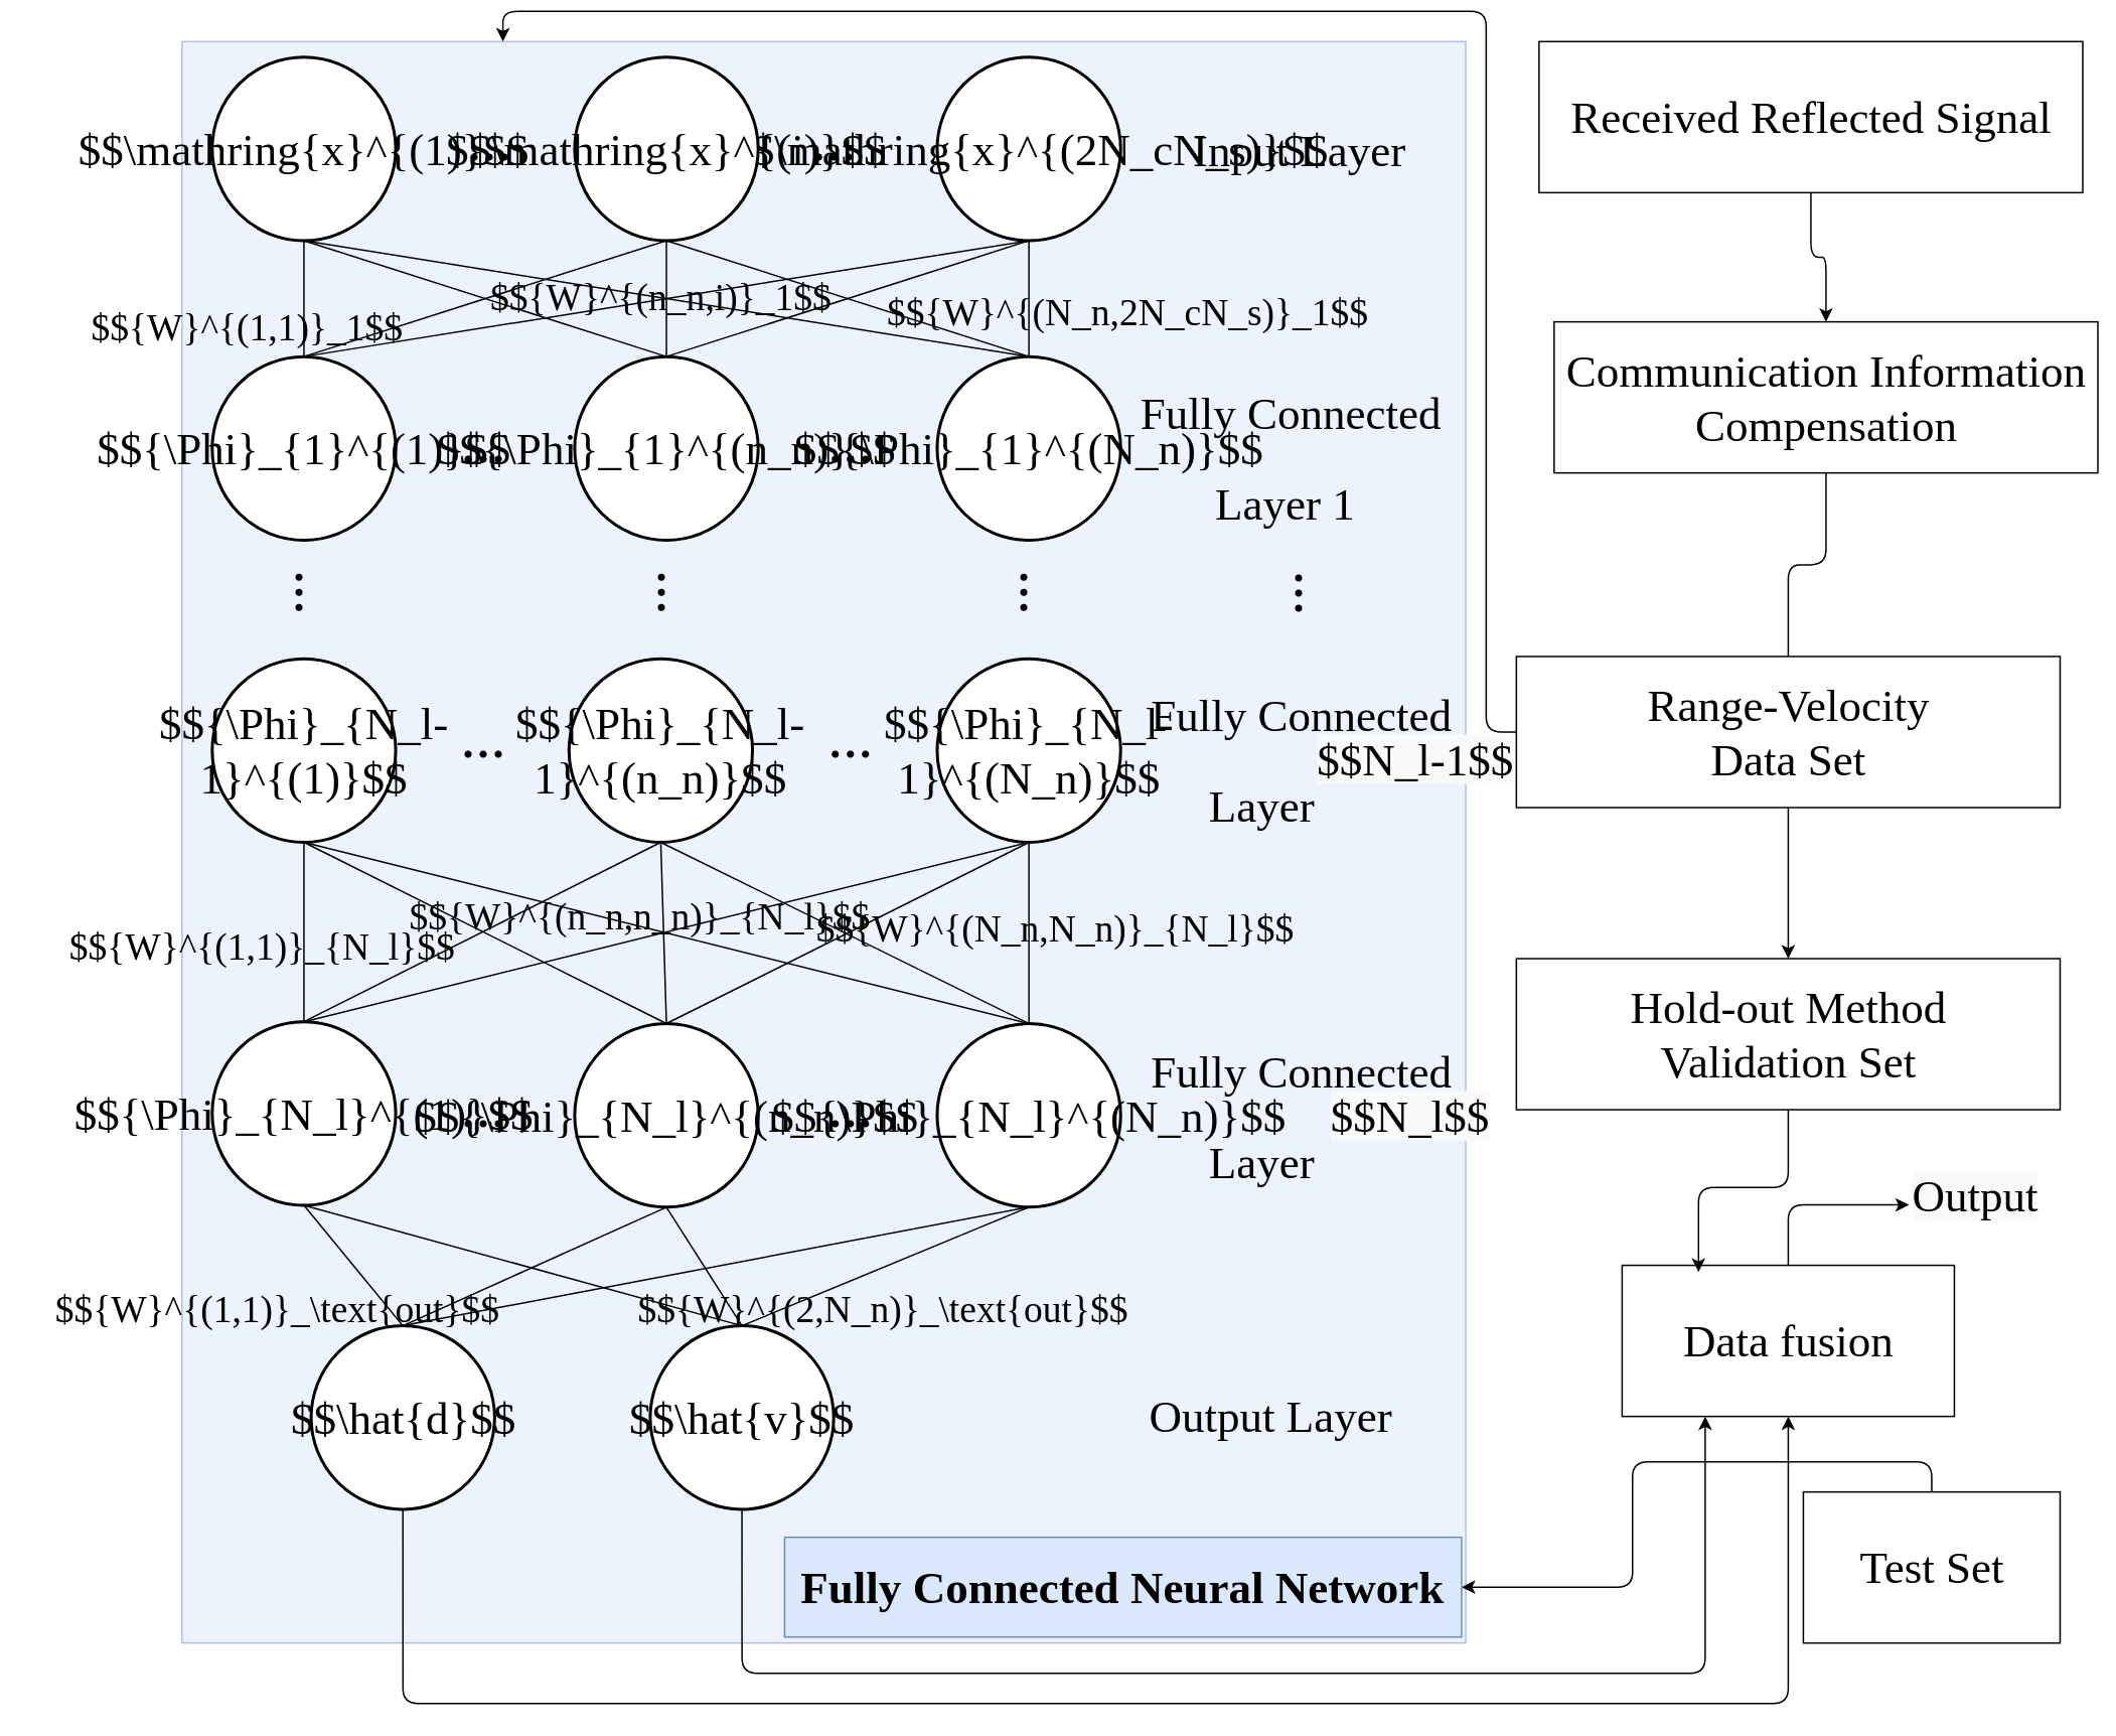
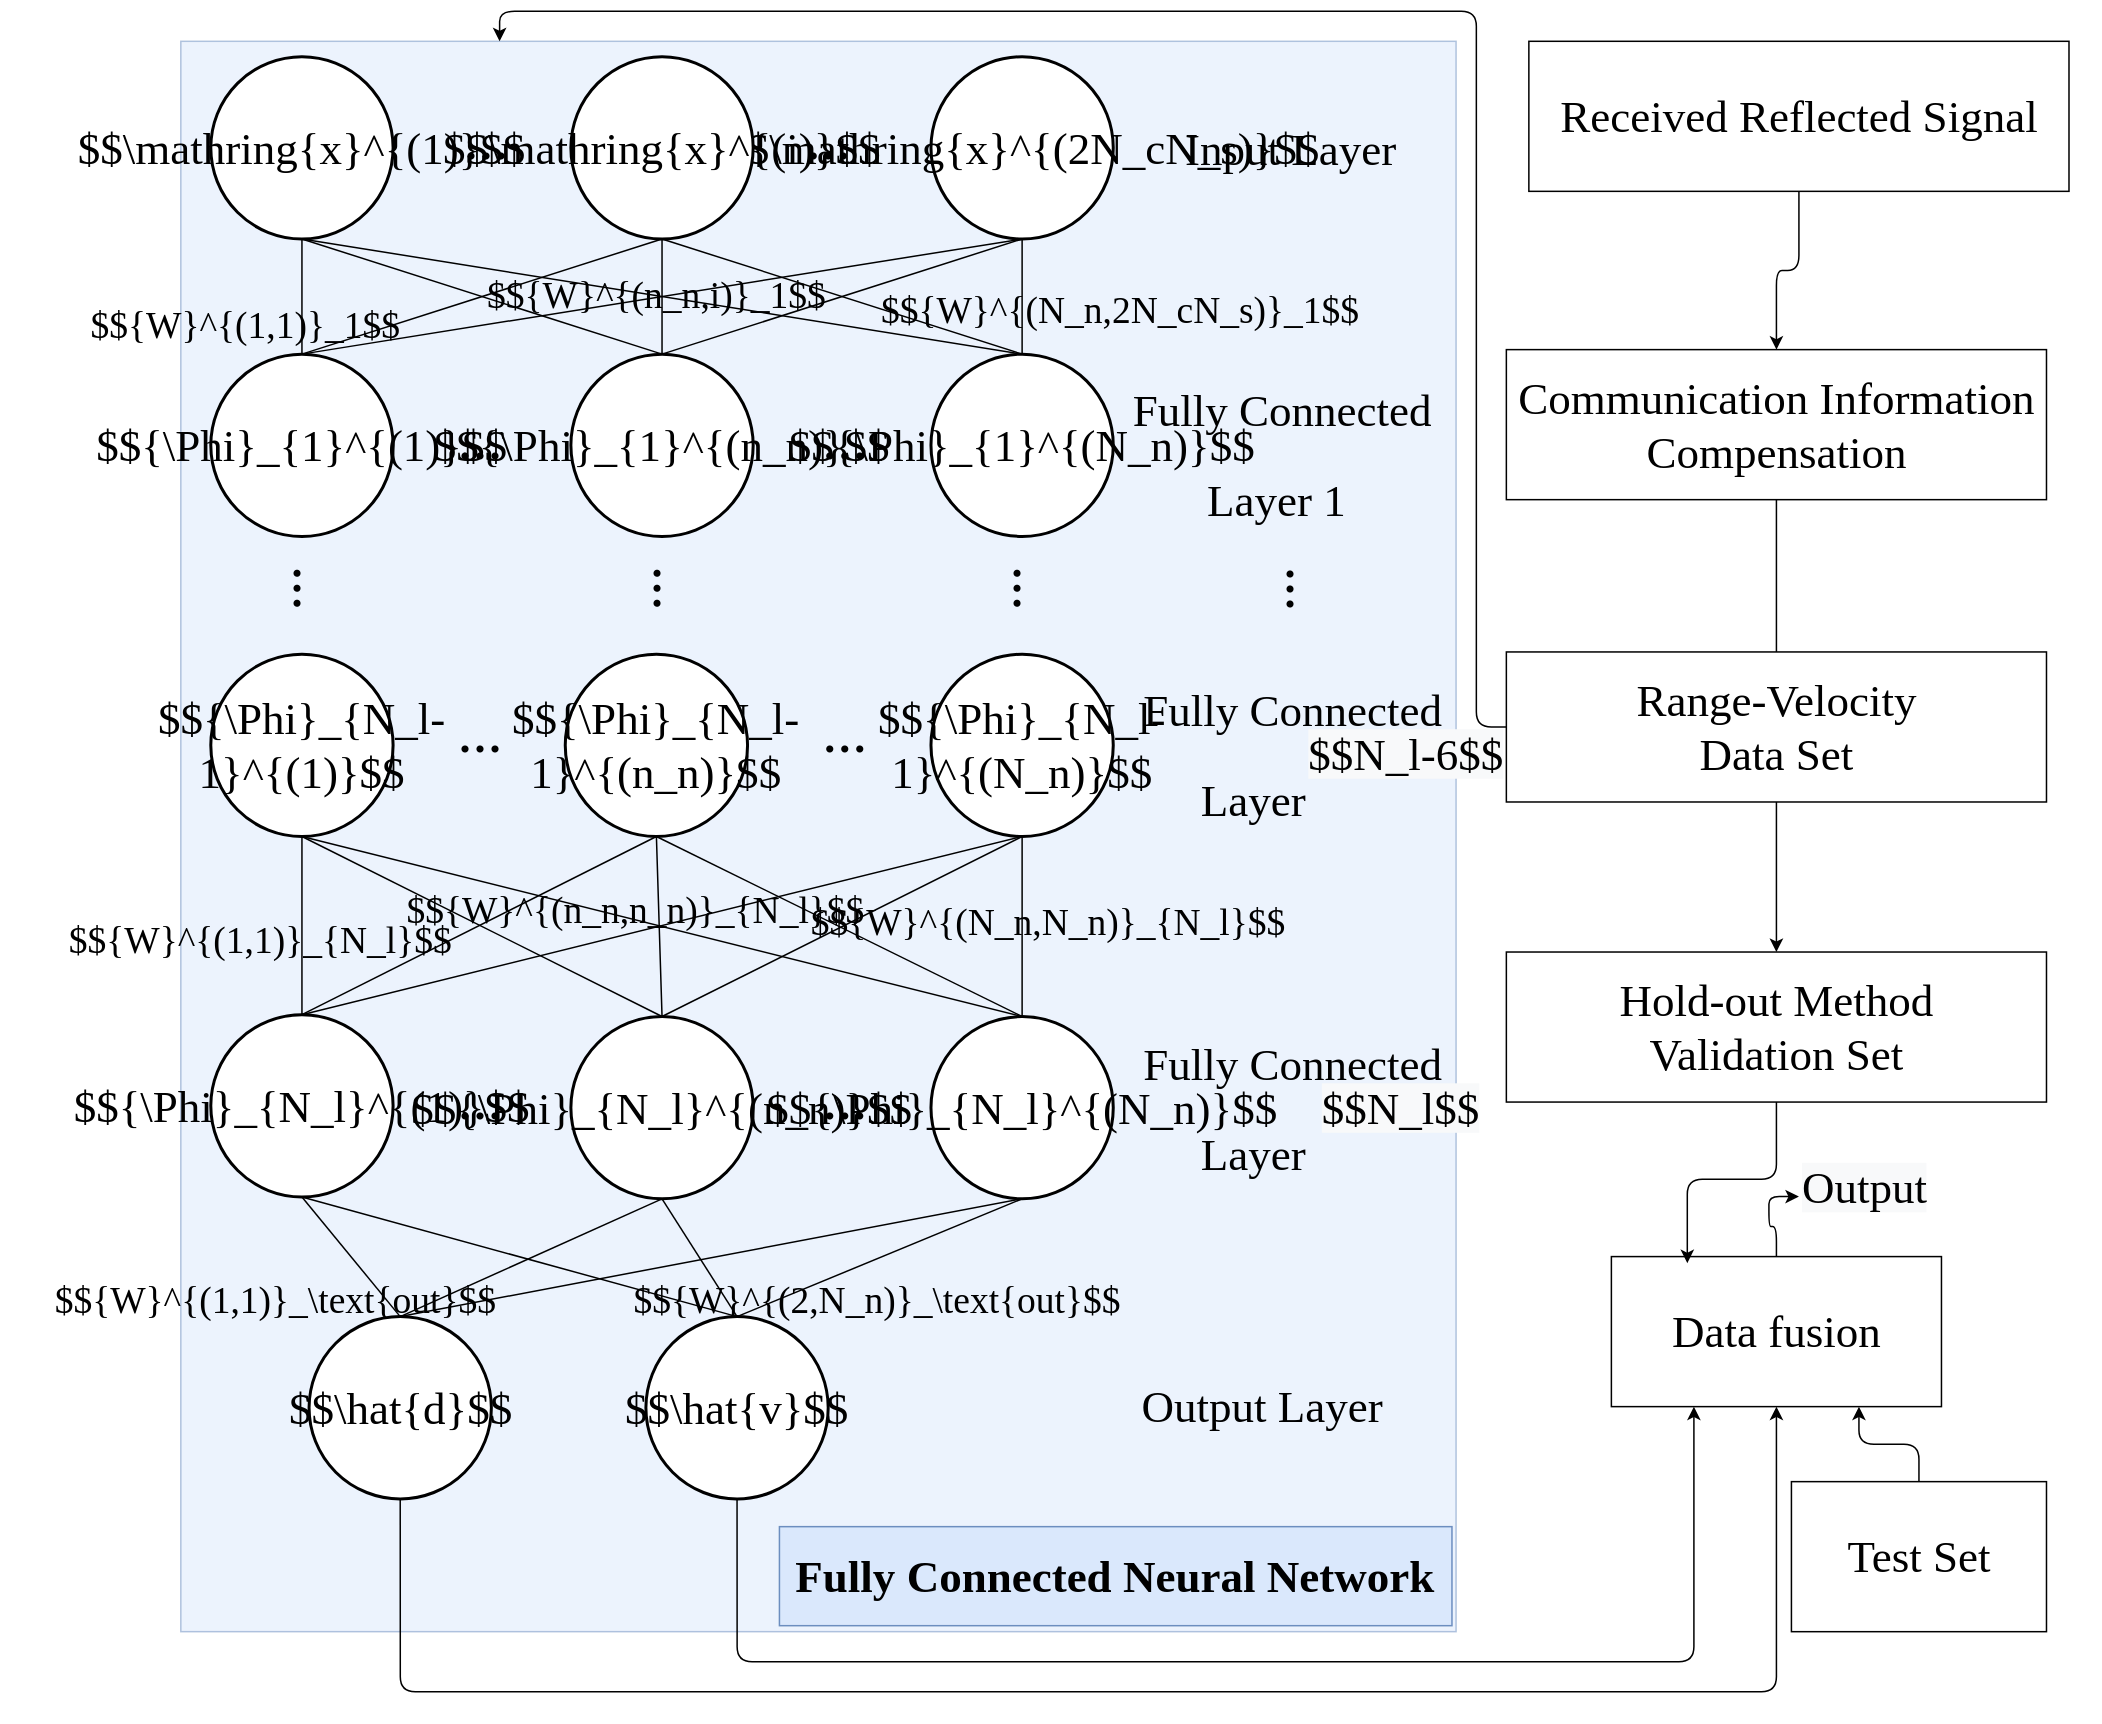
- <mxCell id="6" value="&lt;font style=&quot;font-size: 30px;&quot;&gt;Communication Information Compensation&lt;/font&gt;" style="rounded=0;whiteSpace=wrap;html=1;fontFamily=Times New Roman;fontSize=24;" parent="1" vertex="1"><mxGeometry x="1028.5" y="205.5" width="360" height="100" as="geometry" /></mxCell>
+ <mxCell id="6" value="&lt;font style=&quot;font-size: 30px;&quot;&gt;Communication Information Compensation&lt;/font&gt;" style="rounded=0;whiteSpace=wrap;html=1;fontFamily=Times New Roman;fontSize=24;" parent="1" vertex="1"><mxGeometry x="1003.5" y="225.5" width="360" height="100" as="geometry" /></mxCell>
- <mxCell id="84" value="&lt;span style=&quot;color: rgb(0, 0, 0); font-family: &amp;quot;Times New Roman&amp;quot;; font-size: 30px; font-style: normal; font-variant-ligatures: normal; font-variant-caps: normal; font-weight: 400; letter-spacing: normal; orphans: 2; text-align: center; text-indent: 0px; text-transform: none; widows: 2; word-spacing: 0px; -webkit-text-stroke-width: 0px; background-color: rgb(248, 249, 250); text-decoration-thickness: initial; text-decoration-style: initial; text-decoration-color: initial; float: none; display: inline !important;&quot;&gt;$$N_l-1$$&lt;/span&gt;" style="text;whiteSpace=wrap;html=1;" parent="82" vertex="1"><mxGeometry x="152" y="42.75" width="140" height="60" as="geometry" /></mxCell>
+ <mxCell id="84" value="&lt;span style=&quot;color: rgb(0, 0, 0); font-family: &amp;quot;Times New Roman&amp;quot;; font-size: 30px; font-style: normal; font-variant-ligatures: normal; font-variant-caps: normal; font-weight: 400; letter-spacing: normal; orphans: 2; text-align: center; text-indent: 0px; text-transform: none; widows: 2; word-spacing: 0px; -webkit-text-stroke-width: 0px; background-color: rgb(248, 249, 250); text-decoration-thickness: initial; text-decoration-style: initial; text-decoration-color: initial; float: none; display: inline !important;&quot;&gt;$$N_l-6$$&lt;/span&gt;" style="text;whiteSpace=wrap;html=1;" parent="82" vertex="1"><mxGeometry x="152" y="42.75" width="140" height="60" as="geometry" /></mxCell>
- <mxCell id="49" value="&lt;span style=&quot;color: rgb(0, 0, 0); font-family: &amp;quot;Times New Roman&amp;quot;; font-style: normal; font-variant-ligatures: normal; font-variant-caps: normal; font-weight: 400; letter-spacing: normal; orphans: 2; text-align: center; text-indent: 0px; text-transform: none; widows: 2; word-spacing: 0px; -webkit-text-stroke-width: 0px; background-color: rgb(248, 249, 250); text-decoration-thickness: initial; text-decoration-style: initial; text-decoration-color: initial; float: none; display: inline !important;&quot;&gt;&lt;font style=&quot;font-size: 30px;&quot;&gt;Output&lt;/font&gt;&lt;/span&gt;" style="text;whiteSpace=wrap;html=1;fontSize=30;fontFamily=Times New Roman;" parent="1" vertex="1"><mxGeometry x="1263.5" y="760" width="100" height="60" as="geometry" /></mxCell>
+ <mxCell id="49" value="&lt;span style=&quot;color: rgb(0, 0, 0); font-family: &amp;quot;Times New Roman&amp;quot;; font-style: normal; font-variant-ligatures: normal; font-variant-caps: normal; font-weight: 400; letter-spacing: normal; orphans: 2; text-align: center; text-indent: 0px; text-transform: none; widows: 2; word-spacing: 0px; -webkit-text-stroke-width: 0px; background-color: rgb(248, 249, 250); text-decoration-thickness: initial; text-decoration-style: initial; text-decoration-color: initial; float: none; display: inline !important;&quot;&gt;&lt;font style=&quot;font-size: 30px;&quot;&gt;Output&lt;/font&gt;&lt;/span&gt;" style="text;whiteSpace=wrap;html=1;fontSize=30;fontFamily=Times New Roman;" parent="1" vertex="1"><mxGeometry x="1198.5" y="760" width="100" height="60" as="geometry" /></mxCell>
- <mxCell id="16" style="edgeStyle=orthogonalEdgeStyle;rounded=1;orthogonalLoop=1;jettySize=auto;html=1;exitX=0.5;exitY=0;exitDx=0;exitDy=0;fontFamily=Times New Roman;fontSize=30;endArrow=classic;endFill=1;" parent="1" source="17" target="81" edge="1"><mxGeometry relative="1" as="geometry"><mxPoint x="1360" y="810" as="targetPoint" /></mxGeometry></mxCell>
+ <mxCell id="16" style="edgeStyle=orthogonalEdgeStyle;rounded=1;orthogonalLoop=1;jettySize=auto;html=1;exitX=0.5;exitY=0;exitDx=0;exitDy=0;fontFamily=Times New Roman;fontSize=30;endArrow=classic;endFill=1;entryX=0.75;entryY=1;entryDx=0;entryDy=0;" parent="1" source="17" target="8" edge="1"><mxGeometry relative="1" as="geometry"><mxPoint x="1360" y="810" as="targetPoint" /></mxGeometry></mxCell>
